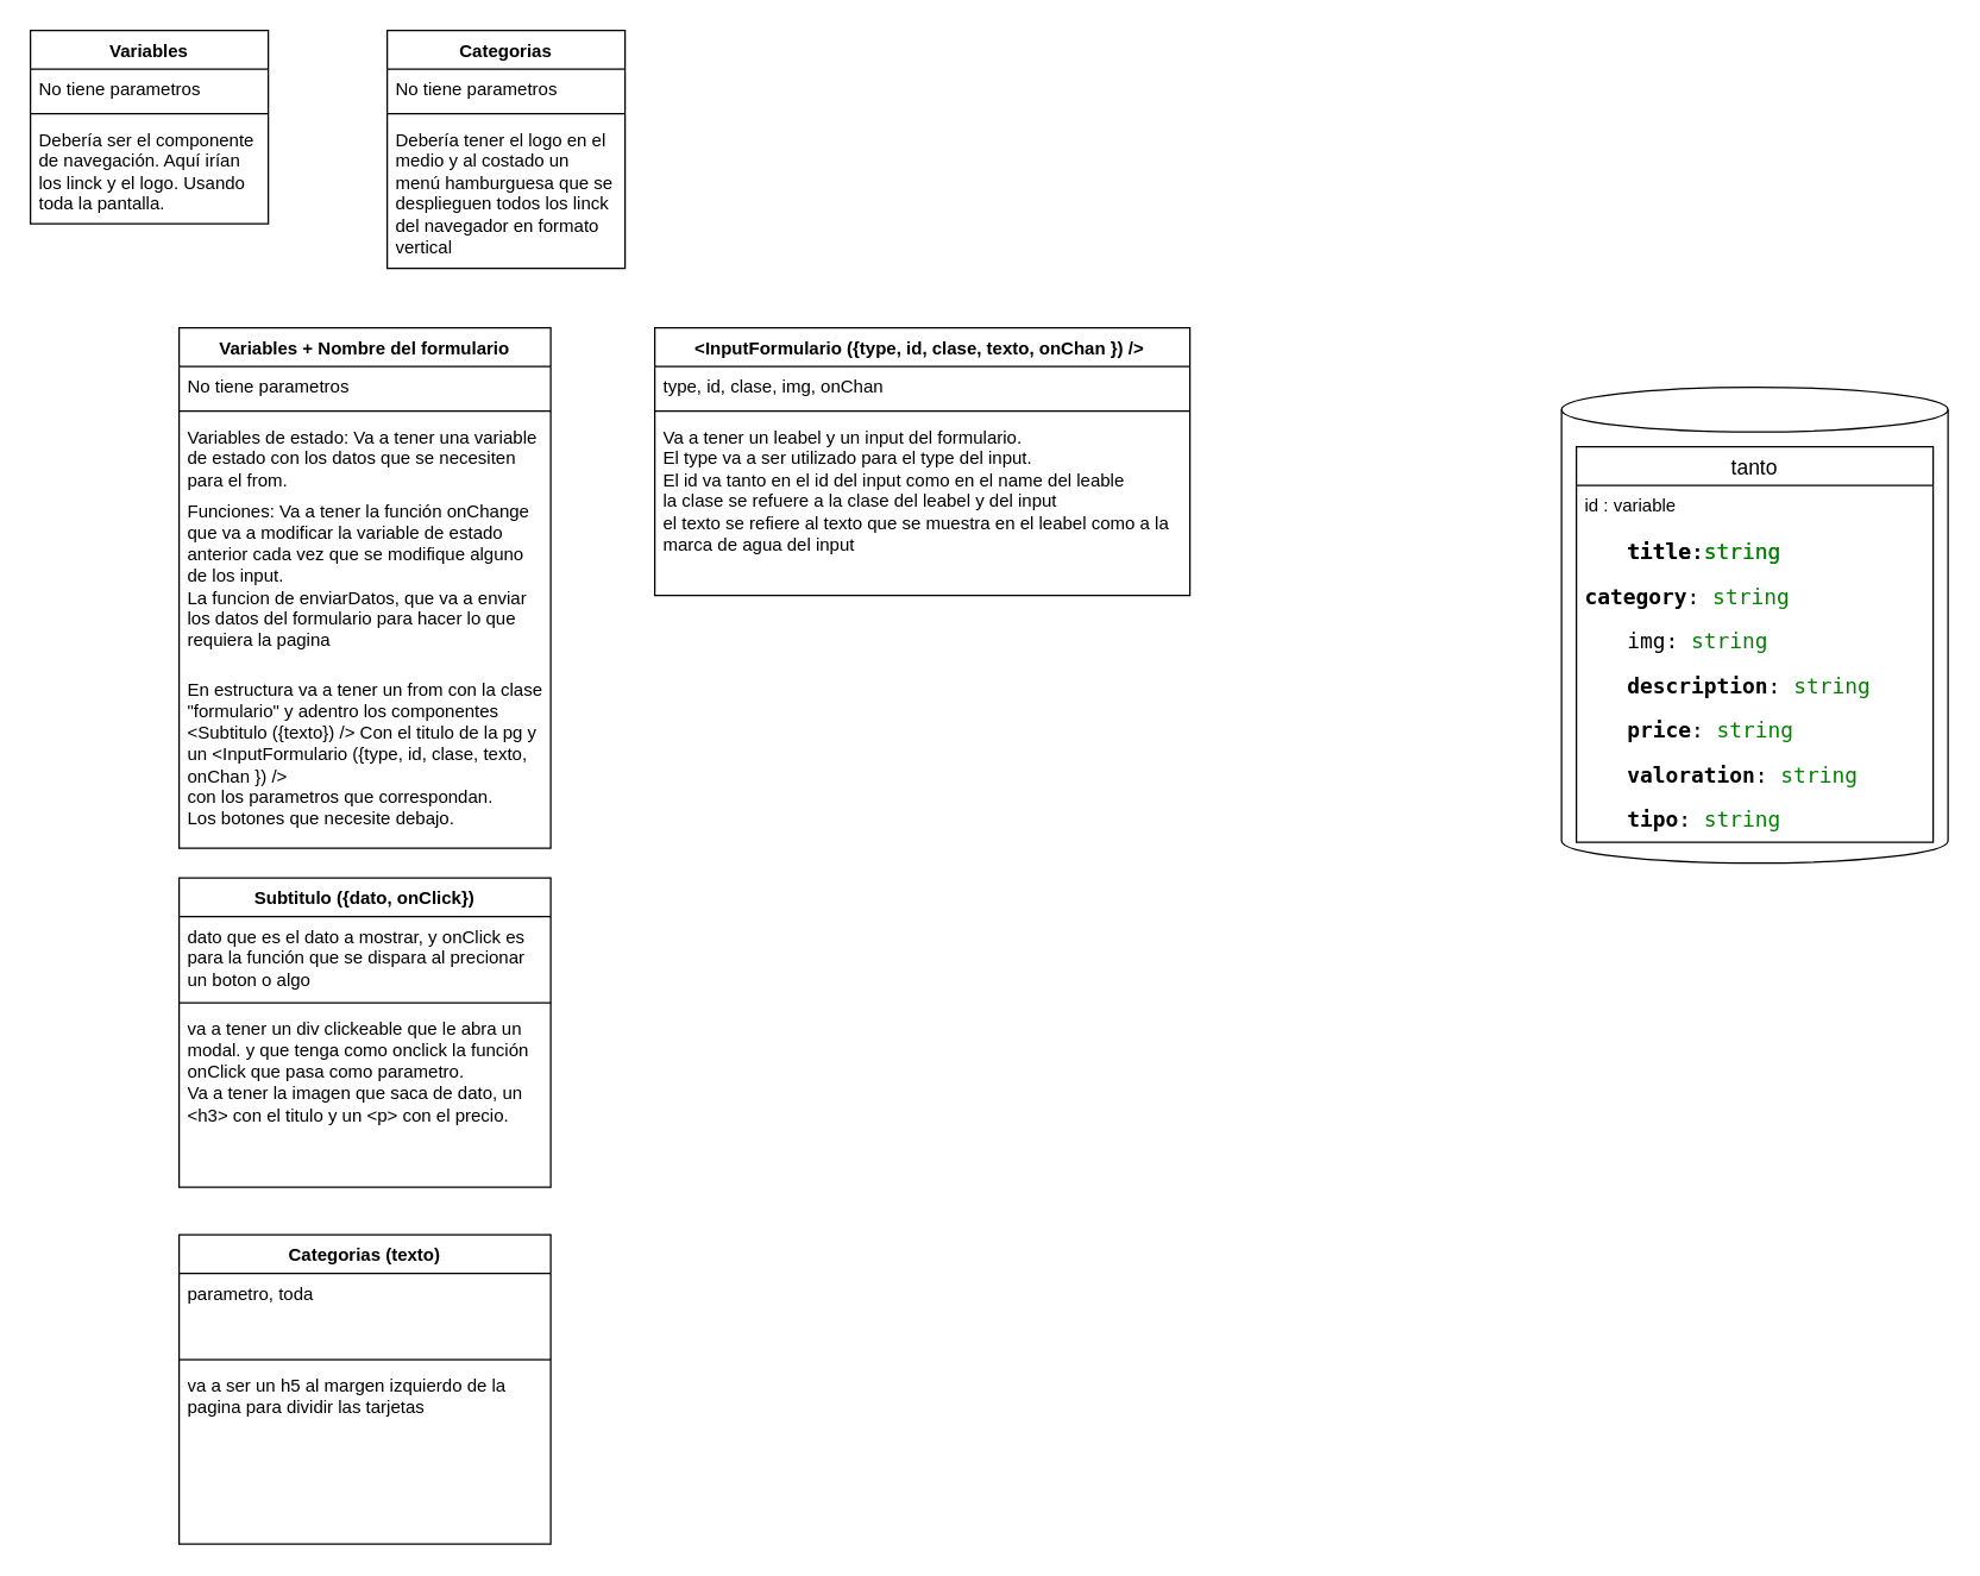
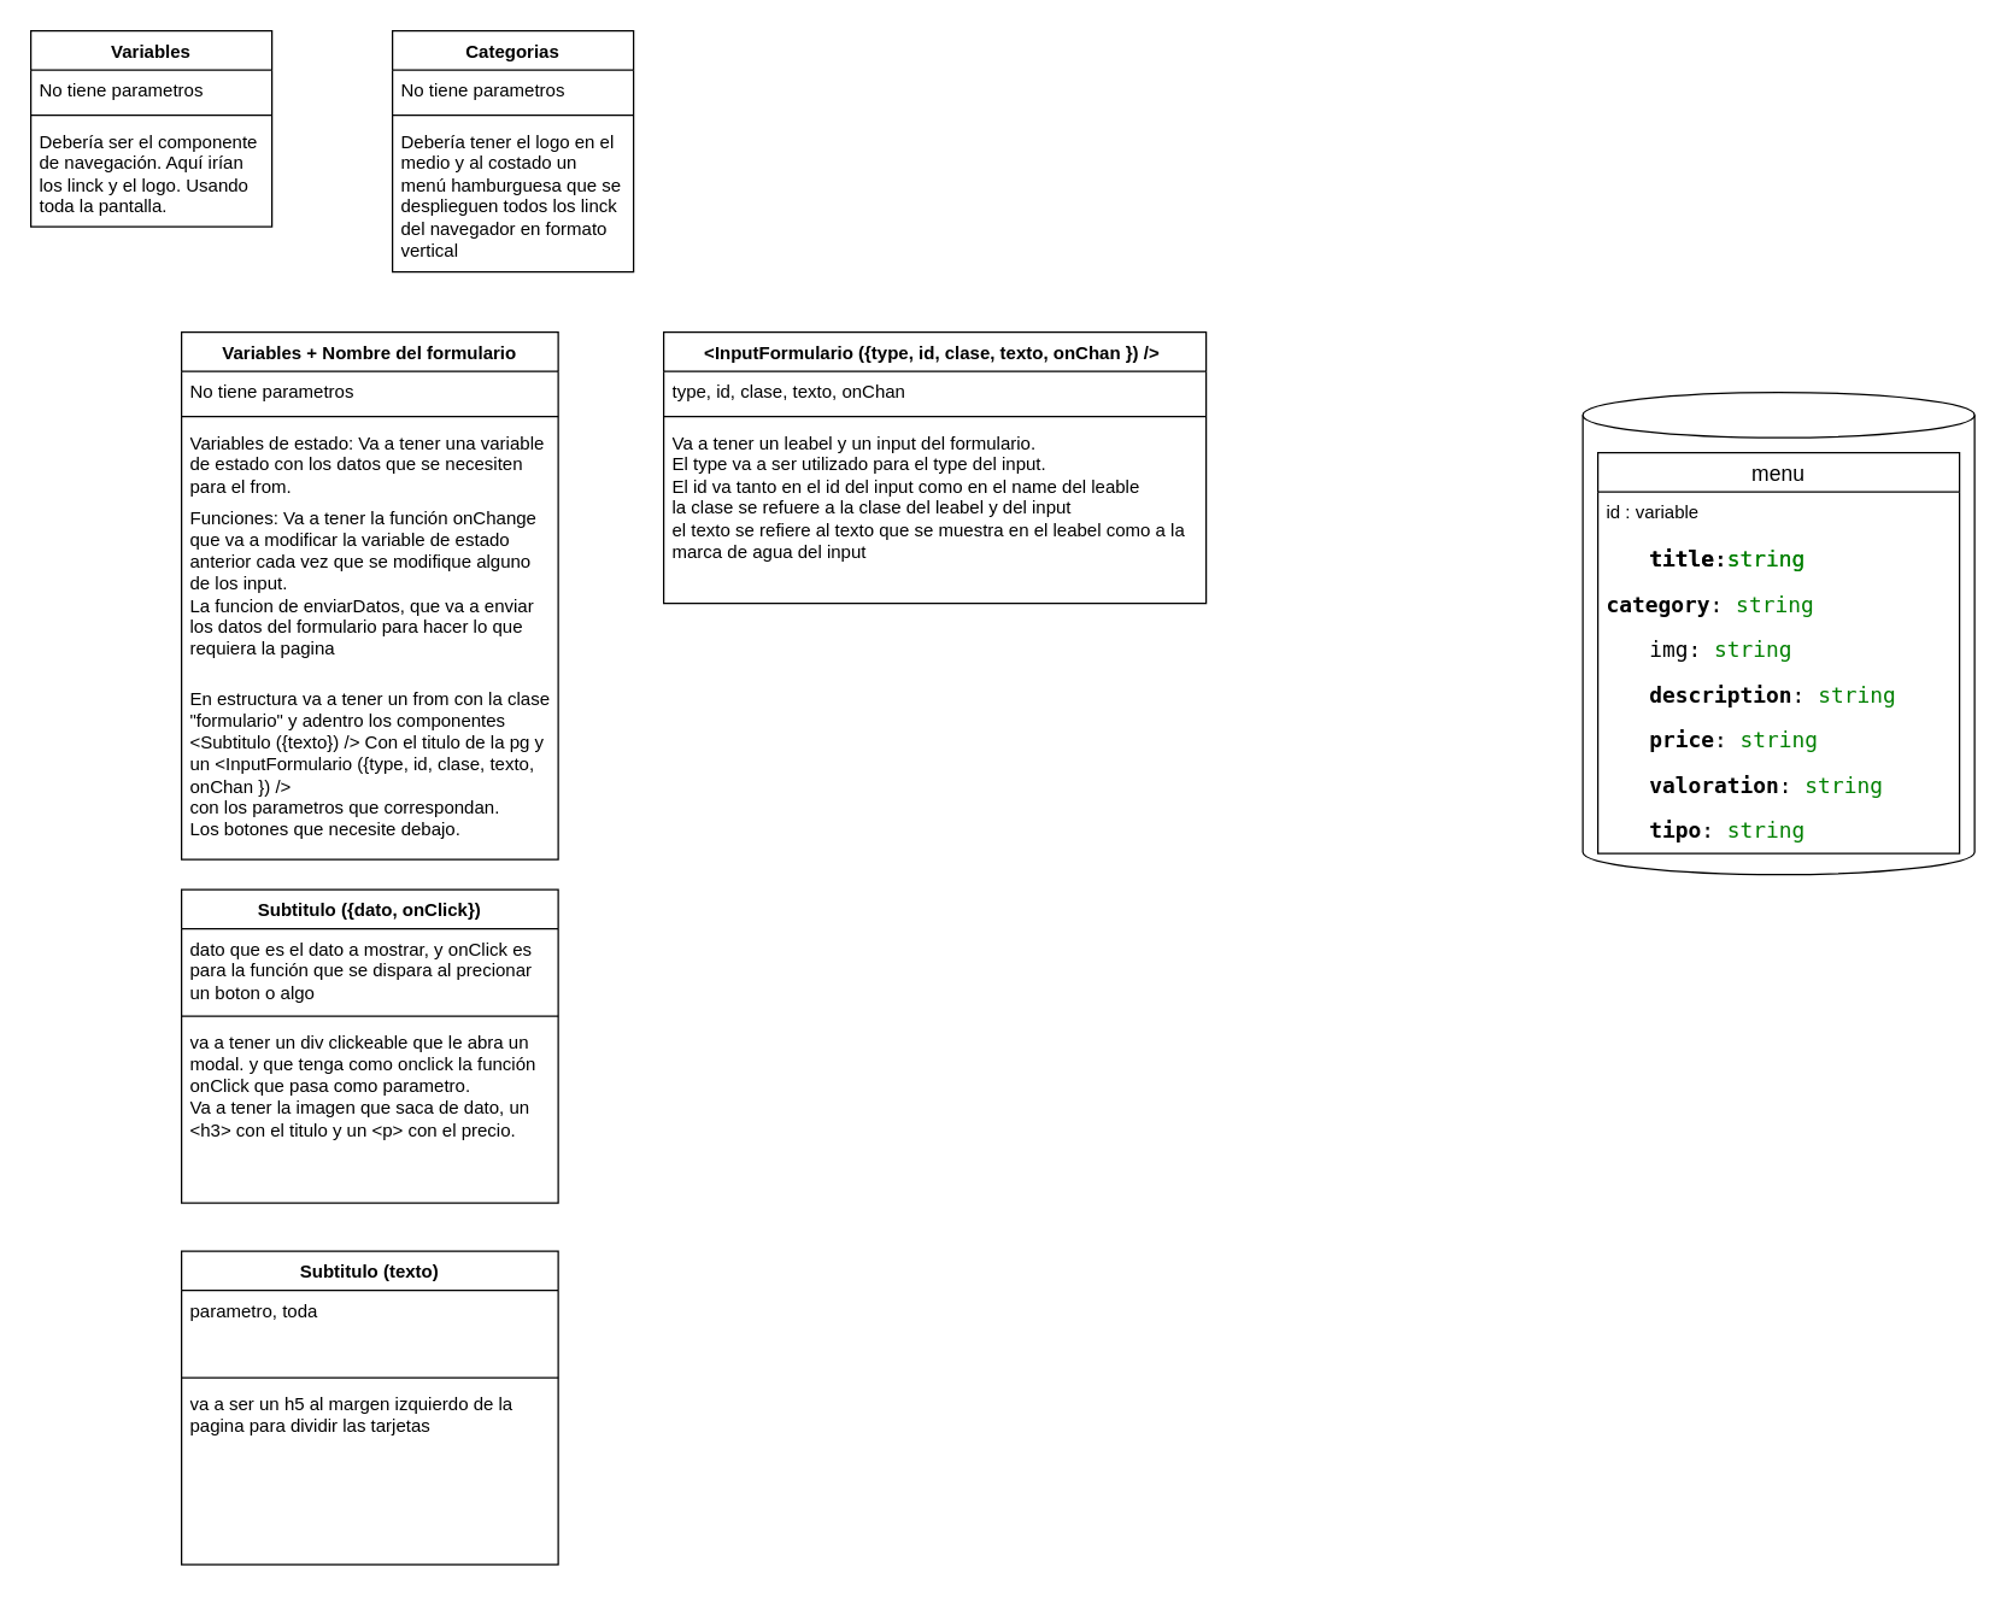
- <mxCell id="28" value="type, id, clase, img, onChan" style="text;strokeColor=none;fillColor=none;align=left;verticalAlign=top;spacingLeft=4;spacingRight=4;overflow=hidden;rotatable=0;points=[[0,0.5],[1,0.5]];portConstraint=eastwest;whiteSpace=wrap;html=1;" parent="27" vertex="1"><mxGeometry y="26" width="360" height="26" as="geometry" /></mxCell>
+ <mxCell id="28" value="type, id, clase, texto, onChan" style="text;strokeColor=none;fillColor=none;align=left;verticalAlign=top;spacingLeft=4;spacingRight=4;overflow=hidden;rotatable=0;points=[[0,0.5],[1,0.5]];portConstraint=eastwest;whiteSpace=wrap;html=1;" parent="27" vertex="1"><mxGeometry y="26" width="360" height="26" as="geometry" /></mxCell>
- <mxCell id="3" value="tanto" style="swimlane;fontStyle=0;childLayout=stackLayout;horizontal=1;startSize=26;horizontalStack=0;resizeParent=1;resizeParentMax=0;resizeLast=0;collapsible=1;marginBottom=0;align=center;fontSize=14;" parent="1" vertex="1"><mxGeometry x="1060" y="300" width="240" height="266" as="geometry"><mxRectangle x="670" y="-210" width="80" height="30" as="alternateBounds" /></mxGeometry></mxCell>
+ <mxCell id="3" value="menu" style="swimlane;fontStyle=0;childLayout=stackLayout;horizontal=1;startSize=26;horizontalStack=0;resizeParent=1;resizeParentMax=0;resizeLast=0;collapsible=1;marginBottom=0;align=center;fontSize=14;" parent="1" vertex="1"><mxGeometry x="1060" y="300" width="240" height="266" as="geometry"><mxRectangle x="670" y="-210" width="80" height="30" as="alternateBounds" /></mxGeometry></mxCell>
- <mxCell id="35" value="Categorias (texto)" style="swimlane;fontStyle=1;align=center;verticalAlign=top;childLayout=stackLayout;horizontal=1;startSize=26;horizontalStack=0;resizeParent=1;resizeParentMax=0;resizeLast=0;collapsible=1;marginBottom=0;whiteSpace=wrap;html=1;" vertex="1" parent="1"><mxGeometry x="120" y="830" width="250" height="208" as="geometry" /></mxCell>
+ <mxCell id="35" value="Subtitulo (texto)" style="swimlane;fontStyle=1;align=center;verticalAlign=top;childLayout=stackLayout;horizontal=1;startSize=26;horizontalStack=0;resizeParent=1;resizeParentMax=0;resizeLast=0;collapsible=1;marginBottom=0;whiteSpace=wrap;html=1;" vertex="1" parent="1"><mxGeometry x="120" y="830" width="250" height="208" as="geometry" /></mxCell>
